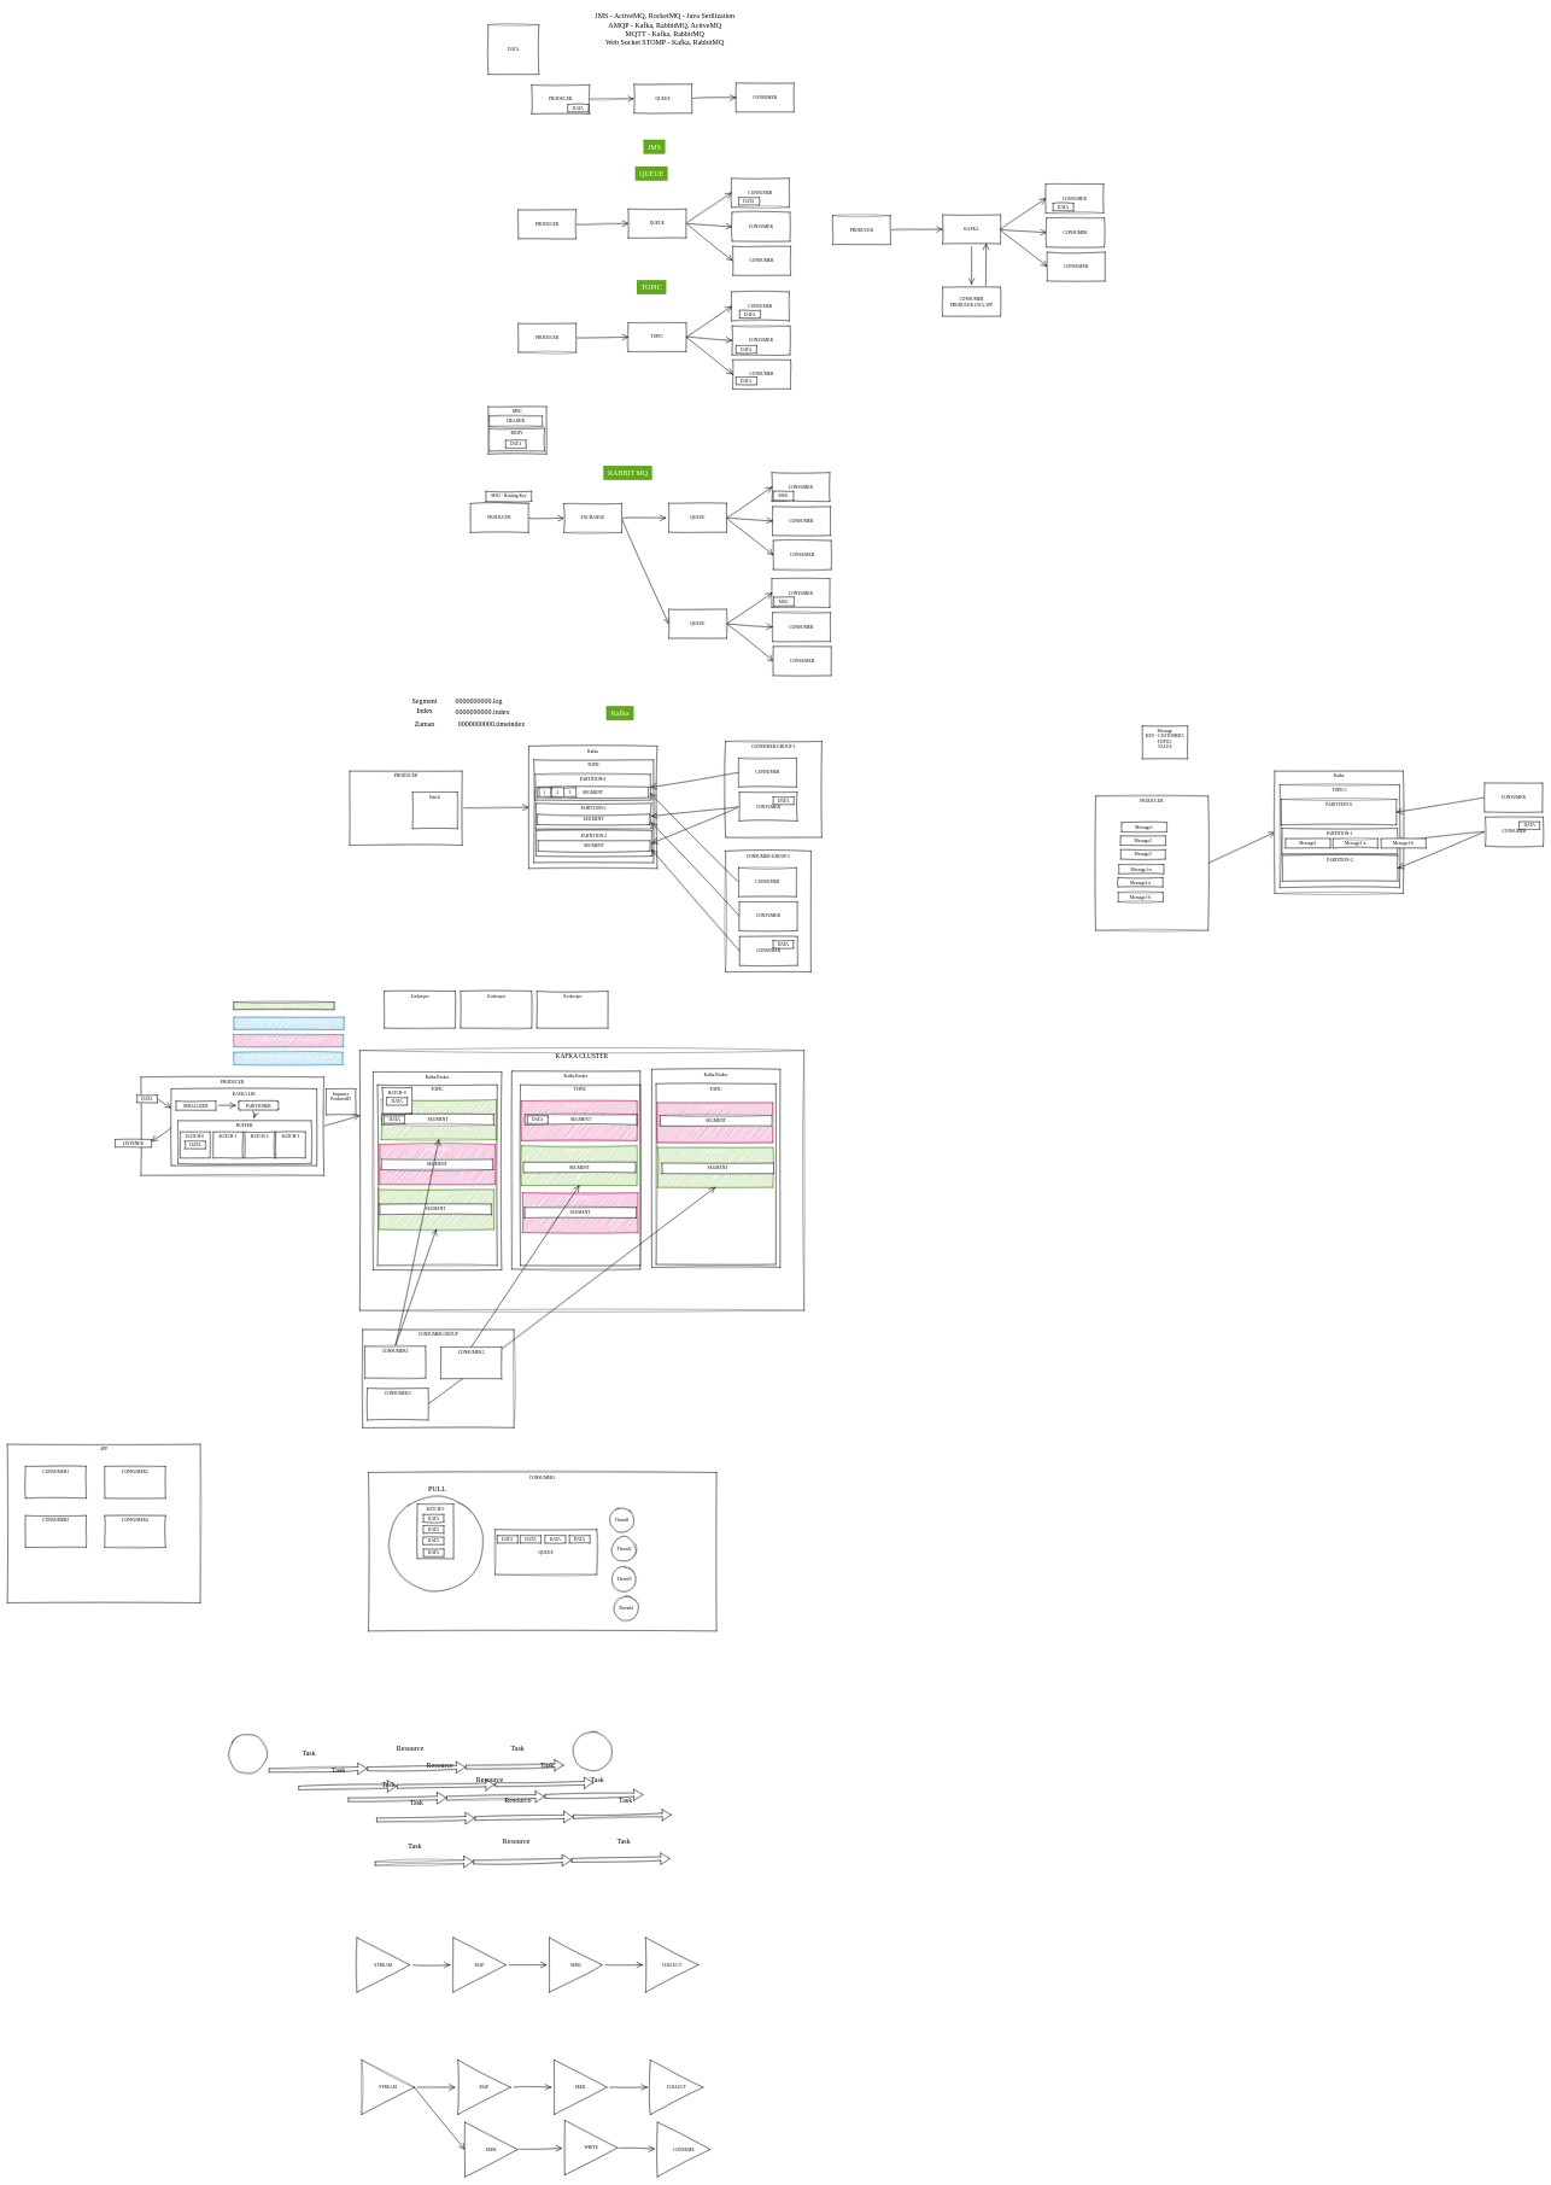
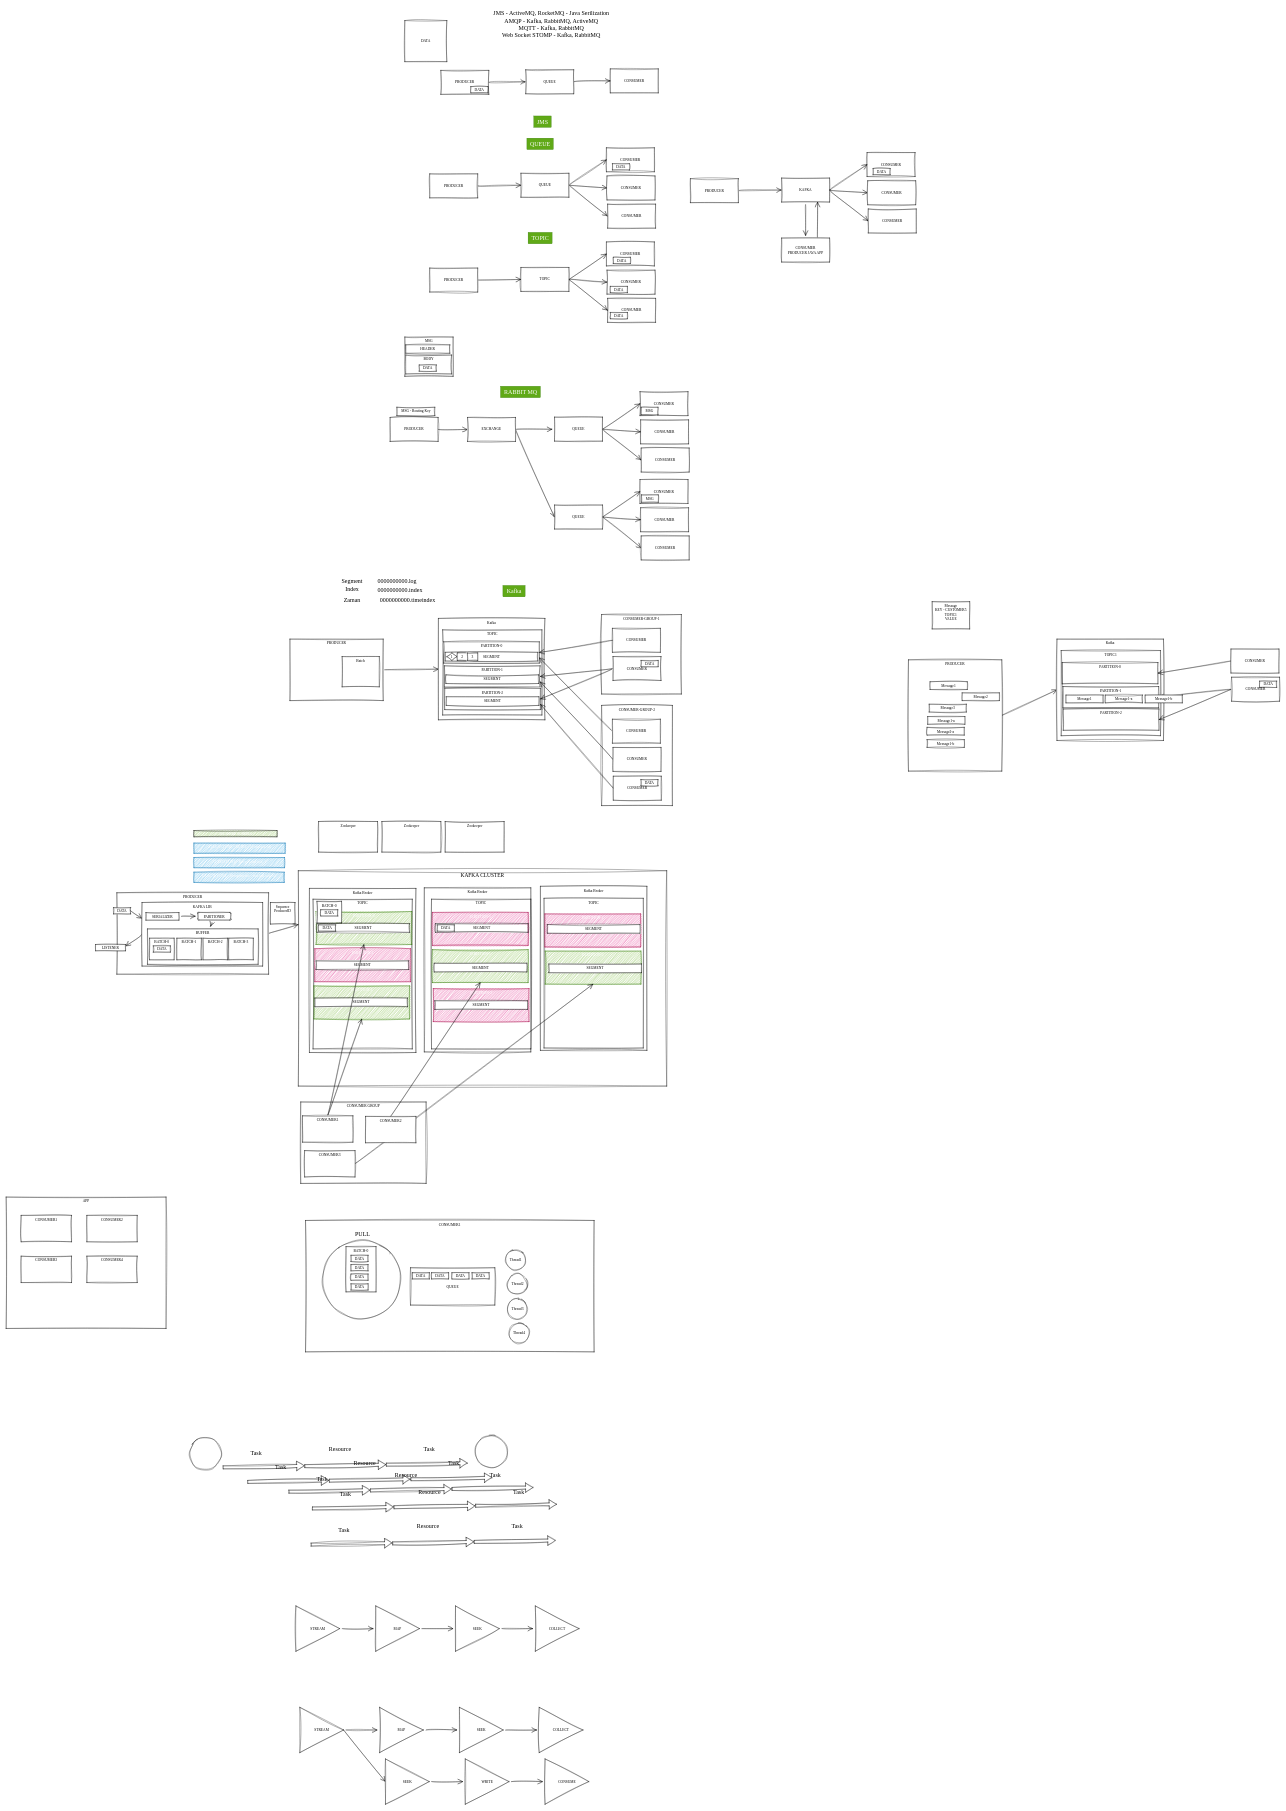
- <mxCell id="72" value="MSG - Routing Key" style="rounded=0;whiteSpace=wrap;html=1;sketch=1;hachureGap=4;jiggle=2;curveFitting=1;fontFamily=Verdana;verticalAlign=top;" parent="1" vertex="1"><mxGeometry x="1342.5" y="1356" width="126.5" height="28" as="geometry" /></mxCell>
+ <mxCell id="72" value="MSG - Routing Key" style="rounded=0;whiteSpace=wrap;html=1;sketch=1;hachureGap=4;jiggle=2;curveFitting=1;fontFamily=Verdana;verticalAlign=top;" parent="1" vertex="1"><mxGeometry x="1322.5" y="1356" width="126.5" height="28" as="geometry" /></mxCell>
- <mxCell id="201" value="Message&lt;div&gt;KEY - CUSTOMER5&lt;br&gt;&lt;div&gt;TOPIC1&lt;/div&gt;&lt;div&gt;VALUE&lt;/div&gt;&lt;/div&gt;" style="rounded=0;whiteSpace=wrap;html=1;sketch=1;hachureGap=4;jiggle=2;curveFitting=1;fontFamily=Verdana;verticalAlign=top;" parent="1" vertex="1"><mxGeometry x="3157" y="2004" width="125" height="91" as="geometry" /></mxCell>
+ <mxCell id="201" value="Message&lt;div&gt;KEY - CUSTOMER5&lt;br&gt;&lt;div&gt;TOPIC1&lt;/div&gt;&lt;div&gt;VALUE&lt;/div&gt;&lt;/div&gt;" style="rounded=0;whiteSpace=wrap;html=1;sketch=1;hachureGap=4;jiggle=2;curveFitting=1;fontFamily=Verdana;verticalAlign=top;" parent="1" vertex="1"><mxGeometry x="3107" y="2004" width="125" height="91" as="geometry" /></mxCell>
- <mxCell id="86" value="1" style="rounded=0;whiteSpace=wrap;html=1;sketch=1;hachureGap=4;jiggle=2;curveFitting=1;fontFamily=Verdana;verticalAlign=top;" parent="1" vertex="1"><mxGeometry x="1489" y="2175" width="34" height="25" as="geometry" /></mxCell>
+ <mxCell id="86" value="1" style="rhombus;whiteSpace=wrap;html=1;sketch=1;hachureGap=4;jiggle=2;curveFitting=1;fontFamily=Verdana;verticalAlign=top;" parent="1" vertex="1"><mxGeometry x="1489" y="2175" width="34" height="25" as="geometry" /></mxCell>
- <mxCell id="203" value="Message2" style="rounded=0;whiteSpace=wrap;html=1;sketch=1;hachureGap=4;jiggle=2;curveFitting=1;fontFamily=Verdana;verticalAlign=top;" parent="1" vertex="1"><mxGeometry x="3097" y="2308" width="124" height="26" as="geometry" /></mxCell>
+ <mxCell id="203" value="Message2" style="rounded=0;whiteSpace=wrap;html=1;sketch=1;hachureGap=4;jiggle=2;curveFitting=1;fontFamily=Verdana;verticalAlign=top;" parent="1" vertex="1"><mxGeometry x="3207" y="2308" width="124" height="26" as="geometry" /></mxCell>
- <mxCell id="143" value="&lt;div&gt;&lt;span style=&quot;background-color: initial;&quot;&gt;AT MOST ONE - Retry: 0 and ack: 1&lt;/span&gt;&lt;br&gt;&lt;/div&gt;" style="rounded=0;whiteSpace=wrap;html=1;sketch=1;hachureGap=4;jiggle=2;curveFitting=1;fontFamily=Verdana;fillColor=#d80073;fontColor=#ffffff;strokeColor=#006EAF;verticalAlign=top;" parent="1" vertex="1"><mxGeometry x="646" y="2857" width="302" height="34" as="geometry" /></mxCell>
+ <mxCell id="143" value="&lt;div&gt;&lt;span style=&quot;background-color: initial;&quot;&gt;AT MOST ONE - Retry: 0 and ack: 1&lt;/span&gt;&lt;br&gt;&lt;/div&gt;" style="rounded=0;whiteSpace=wrap;html=1;sketch=1;hachureGap=4;jiggle=2;curveFitting=1;fontFamily=Verdana;fillColor=#1ba1e2;fontColor=#ffffff;strokeColor=#006EAF;verticalAlign=top;" parent="1" vertex="1"><mxGeometry x="646" y="2857" width="302" height="34" as="geometry" /></mxCell>
- <mxCell id="261" value="WRITE" style="triangle;whiteSpace=wrap;html=1;sketch=1;hachureGap=4;jiggle=2;curveFitting=1;fontFamily=Verdana;" parent="1" vertex="1"><mxGeometry x="1560.5" y="5857" width="146" height="151" as="geometry" /></mxCell>
+ <mxCell id="261" value="WRITE" style="triangle;whiteSpace=wrap;html=1;sketch=1;hachureGap=4;jiggle=2;curveFitting=1;fontFamily=Verdana;" parent="1" vertex="1"><mxGeometry x="1550.5" y="5862" width="146" height="151" as="geometry" /></mxCell>
